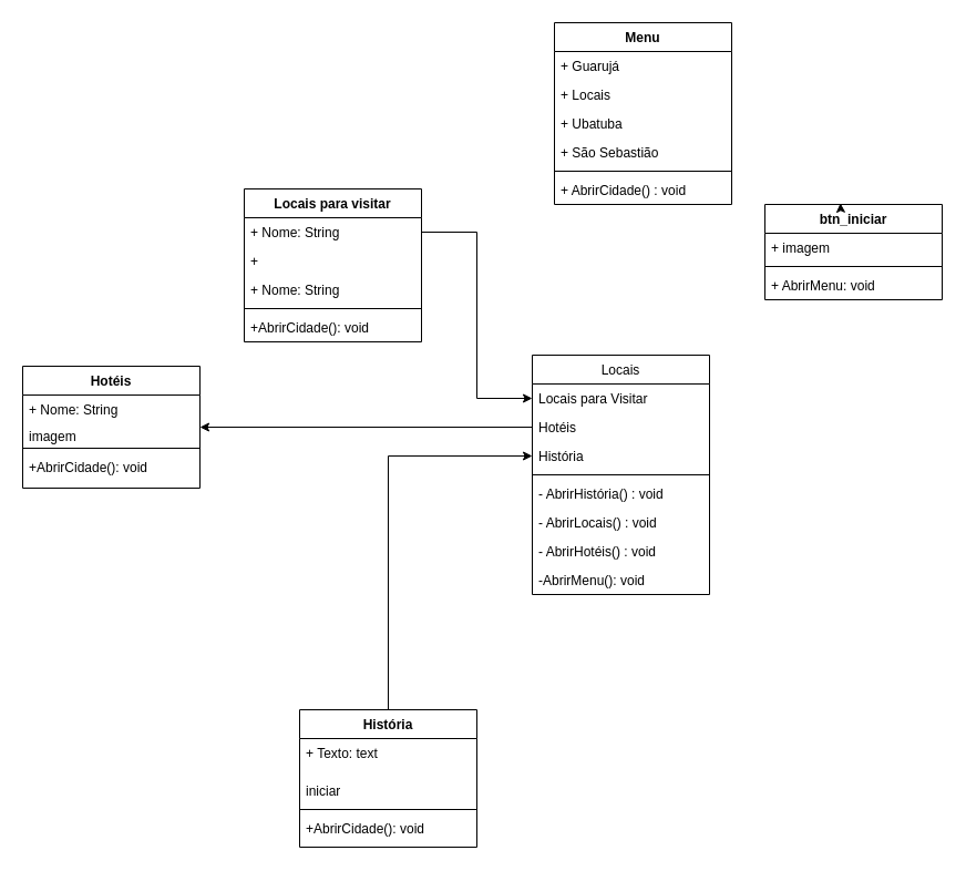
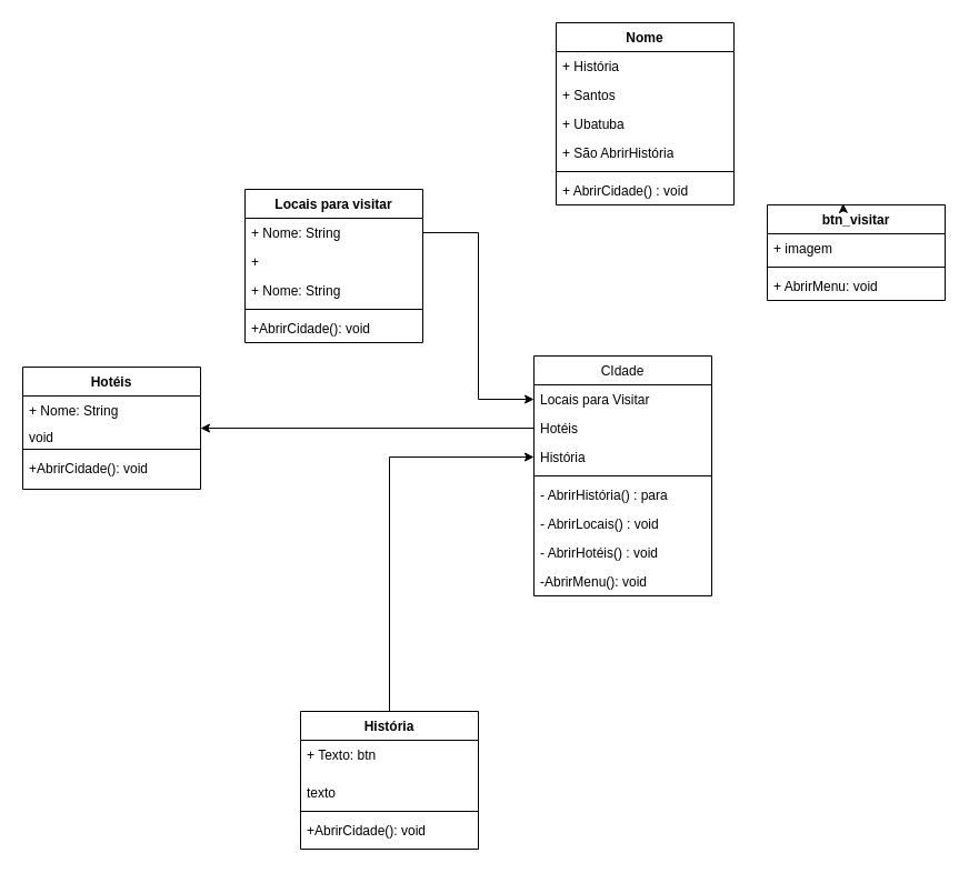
- <mxCell id="28" value="Menu" style="swimlane;fontStyle=1;align=center;verticalAlign=top;childLayout=stackLayout;horizontal=1;startSize=26;horizontalStack=0;resizeParent=1;resizeParentMax=0;resizeLast=0;collapsible=1;marginBottom=0;whiteSpace=wrap;html=1;" parent="1" vertex="1"><mxGeometry x="500" y="20" width="160" height="164" as="geometry" /></mxCell>
+ <mxCell id="28" value="Nome" style="swimlane;fontStyle=1;align=center;verticalAlign=top;childLayout=stackLayout;horizontal=1;startSize=26;horizontalStack=0;resizeParent=1;resizeParentMax=0;resizeLast=0;collapsible=1;marginBottom=0;whiteSpace=wrap;html=1;" parent="1" vertex="1"><mxGeometry x="500" y="20" width="160" height="164" as="geometry" /></mxCell>
- <mxCell id="29" value="+ Guarujá" style="text;strokeColor=none;fillColor=none;align=left;verticalAlign=top;spacingLeft=4;spacingRight=4;overflow=hidden;rotatable=0;points=[[0,0.5],[1,0.5]];portConstraint=eastwest;whiteSpace=wrap;html=1;" parent="28" vertex="1"><mxGeometry y="26" width="160" height="26" as="geometry" /></mxCell>
+ <mxCell id="29" value="+ História" style="text;strokeColor=none;fillColor=none;align=left;verticalAlign=top;spacingLeft=4;spacingRight=4;overflow=hidden;rotatable=0;points=[[0,0.5],[1,0.5]];portConstraint=eastwest;whiteSpace=wrap;html=1;" parent="28" vertex="1"><mxGeometry y="26" width="160" height="26" as="geometry" /></mxCell>
- <mxCell id="30" value="+ Locais" style="text;strokeColor=none;fillColor=none;align=left;verticalAlign=top;spacingLeft=4;spacingRight=4;overflow=hidden;rotatable=0;points=[[0,0.5],[1,0.5]];portConstraint=eastwest;whiteSpace=wrap;html=1;" parent="28" vertex="1"><mxGeometry y="52" width="160" height="26" as="geometry" /></mxCell>
+ <mxCell id="30" value="+ Santos" style="text;strokeColor=none;fillColor=none;align=left;verticalAlign=top;spacingLeft=4;spacingRight=4;overflow=hidden;rotatable=0;points=[[0,0.5],[1,0.5]];portConstraint=eastwest;whiteSpace=wrap;html=1;" parent="28" vertex="1"><mxGeometry y="52" width="160" height="26" as="geometry" /></mxCell>
- <mxCell id="32" value="+ São Sebastião" style="text;strokeColor=none;fillColor=none;align=left;verticalAlign=top;spacingLeft=4;spacingRight=4;overflow=hidden;rotatable=0;points=[[0,0.5],[1,0.5]];portConstraint=eastwest;whiteSpace=wrap;html=1;" parent="28" vertex="1"><mxGeometry y="104" width="160" height="26" as="geometry" /></mxCell>
+ <mxCell id="32" value="+ São AbrirHistória" style="text;strokeColor=none;fillColor=none;align=left;verticalAlign=top;spacingLeft=4;spacingRight=4;overflow=hidden;rotatable=0;points=[[0,0.5],[1,0.5]];portConstraint=eastwest;whiteSpace=wrap;html=1;" parent="28" vertex="1"><mxGeometry y="104" width="160" height="26" as="geometry" /></mxCell>
- <mxCell id="23" value="btn_iniciar" style="swimlane;fontStyle=1;align=center;verticalAlign=top;childLayout=stackLayout;horizontal=1;startSize=26;horizontalStack=0;resizeParent=1;resizeParentMax=0;resizeLast=0;collapsible=1;marginBottom=0;whiteSpace=wrap;html=1;" parent="1" vertex="1"><mxGeometry x="690" y="184" width="160" height="86" as="geometry" /></mxCell>
+ <mxCell id="23" value="btn_visitar" style="swimlane;fontStyle=1;align=center;verticalAlign=top;childLayout=stackLayout;horizontal=1;startSize=26;horizontalStack=0;resizeParent=1;resizeParentMax=0;resizeLast=0;collapsible=1;marginBottom=0;whiteSpace=wrap;html=1;" parent="1" vertex="1"><mxGeometry x="690" y="184" width="160" height="86" as="geometry" /></mxCell>
- <mxCell id="2" value="Locais" style="swimlane;fontStyle=0;align=center;verticalAlign=top;childLayout=stackLayout;horizontal=1;startSize=26;horizontalStack=0;resizeParent=1;resizeLast=0;collapsible=1;marginBottom=0;rounded=0;shadow=0;strokeWidth=1;" parent="1" vertex="1"><mxGeometry x="480" y="320" width="160" height="216" as="geometry"><mxRectangle x="550" y="140" width="160" height="26" as="alternateBounds" /></mxGeometry></mxCell>
+ <mxCell id="2" value="CIdade" style="swimlane;fontStyle=0;align=center;verticalAlign=top;childLayout=stackLayout;horizontal=1;startSize=26;horizontalStack=0;resizeParent=1;resizeLast=0;collapsible=1;marginBottom=0;rounded=0;shadow=0;strokeWidth=1;" parent="1" vertex="1"><mxGeometry x="480" y="320" width="160" height="216" as="geometry"><mxRectangle x="550" y="140" width="160" height="26" as="alternateBounds" /></mxGeometry></mxCell>
- <mxCell id="19" value="&lt;div&gt;imagem&lt;/div&gt;" style="text;strokeColor=none;fillColor=none;align=left;verticalAlign=top;spacingLeft=4;spacingRight=4;overflow=hidden;rotatable=0;points=[[0,0.5],[1,0.5]];portConstraint=eastwest;whiteSpace=wrap;html=1;" parent="17" vertex="1"><mxGeometry y="50" width="160" height="20" as="geometry" /></mxCell>
+ <mxCell id="19" value="&lt;div&gt;void&lt;/div&gt;" style="text;strokeColor=none;fillColor=none;align=left;verticalAlign=top;spacingLeft=4;spacingRight=4;overflow=hidden;rotatable=0;points=[[0,0.5],[1,0.5]];portConstraint=eastwest;whiteSpace=wrap;html=1;" parent="17" vertex="1"><mxGeometry y="50" width="160" height="20" as="geometry" /></mxCell>
- <mxCell id="7" value="- AbrirHistória() : void" style="text;align=left;verticalAlign=top;spacingLeft=4;spacingRight=4;overflow=hidden;rotatable=0;points=[[0,0.5],[1,0.5]];portConstraint=eastwest;" parent="2" vertex="1"><mxGeometry y="112" width="160" height="26" as="geometry" /></mxCell>
+ <mxCell id="7" value="- AbrirHistória() : para" style="text;align=left;verticalAlign=top;spacingLeft=4;spacingRight=4;overflow=hidden;rotatable=0;points=[[0,0.5],[1,0.5]];portConstraint=eastwest;" parent="2" vertex="1"><mxGeometry y="112" width="160" height="26" as="geometry" /></mxCell>
- <mxCell id="13" value="+ Texto: text" style="text;strokeColor=none;fillColor=none;align=left;verticalAlign=top;spacingLeft=4;spacingRight=4;overflow=hidden;rotatable=0;points=[[0,0.5],[1,0.5]];portConstraint=eastwest;whiteSpace=wrap;html=1;" parent="12" vertex="1"><mxGeometry y="26" width="160" height="34" as="geometry" /></mxCell>
+ <mxCell id="13" value="+ Texto: btn" style="text;strokeColor=none;fillColor=none;align=left;verticalAlign=top;spacingLeft=4;spacingRight=4;overflow=hidden;rotatable=0;points=[[0,0.5],[1,0.5]];portConstraint=eastwest;whiteSpace=wrap;html=1;" parent="12" vertex="1"><mxGeometry y="26" width="160" height="34" as="geometry" /></mxCell>
- <mxCell id="14" value="iniciar" style="text;strokeColor=none;fillColor=none;align=left;verticalAlign=top;spacingLeft=4;spacingRight=4;overflow=hidden;rotatable=0;points=[[0,0.5],[1,0.5]];portConstraint=eastwest;whiteSpace=wrap;html=1;" parent="12" vertex="1"><mxGeometry y="60" width="160" height="26" as="geometry" /></mxCell>
+ <mxCell id="14" value="texto" style="text;strokeColor=none;fillColor=none;align=left;verticalAlign=top;spacingLeft=4;spacingRight=4;overflow=hidden;rotatable=0;points=[[0,0.5],[1,0.5]];portConstraint=eastwest;whiteSpace=wrap;html=1;" parent="12" vertex="1"><mxGeometry y="60" width="160" height="26" as="geometry" /></mxCell>
